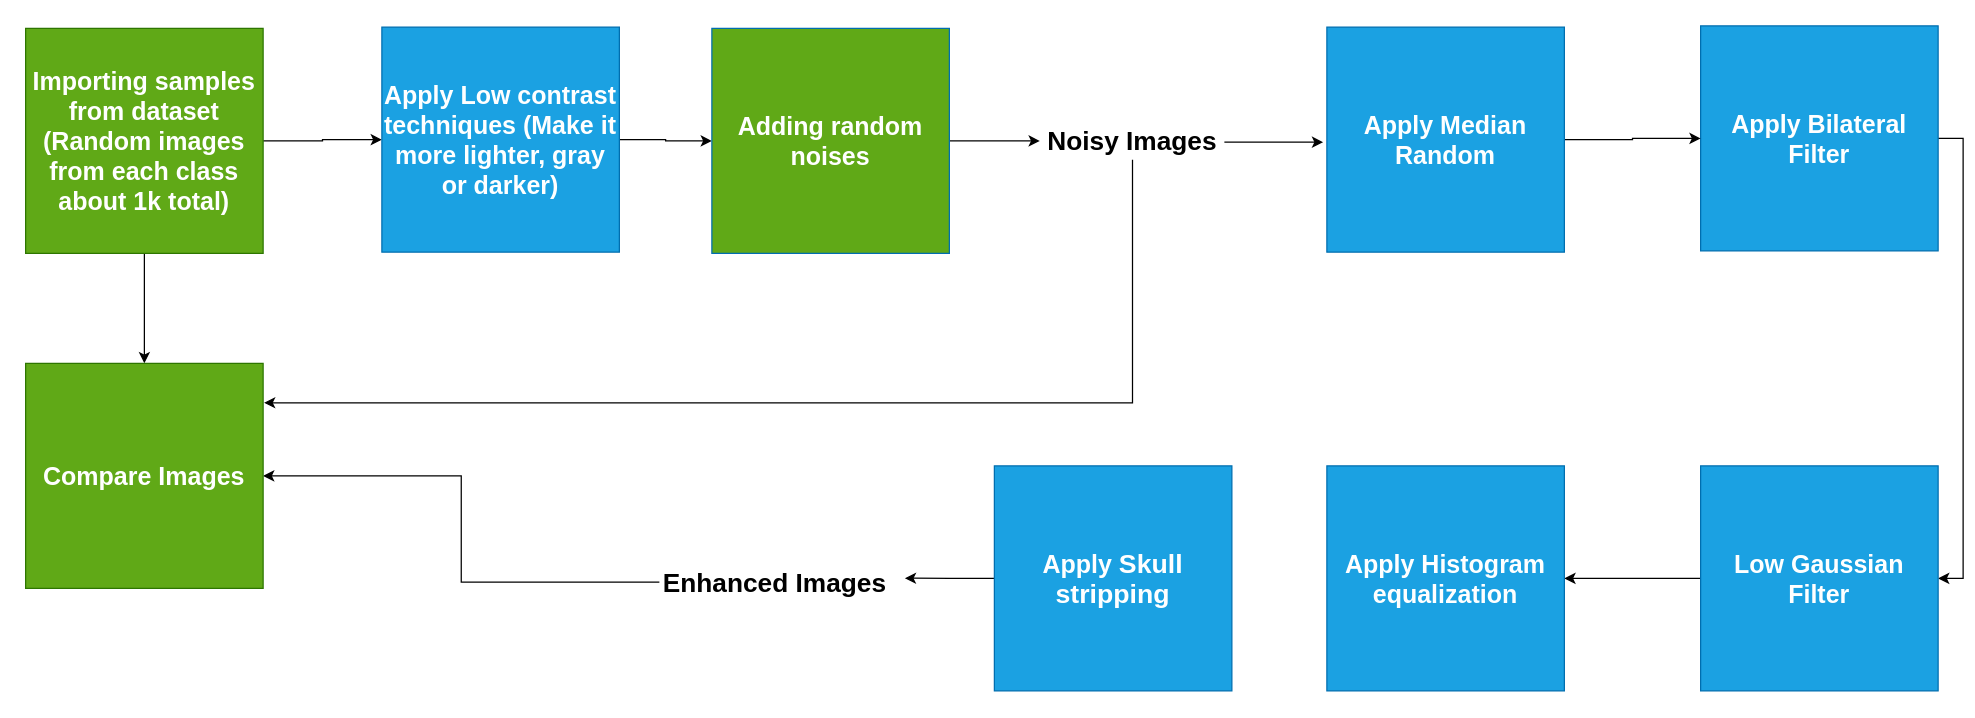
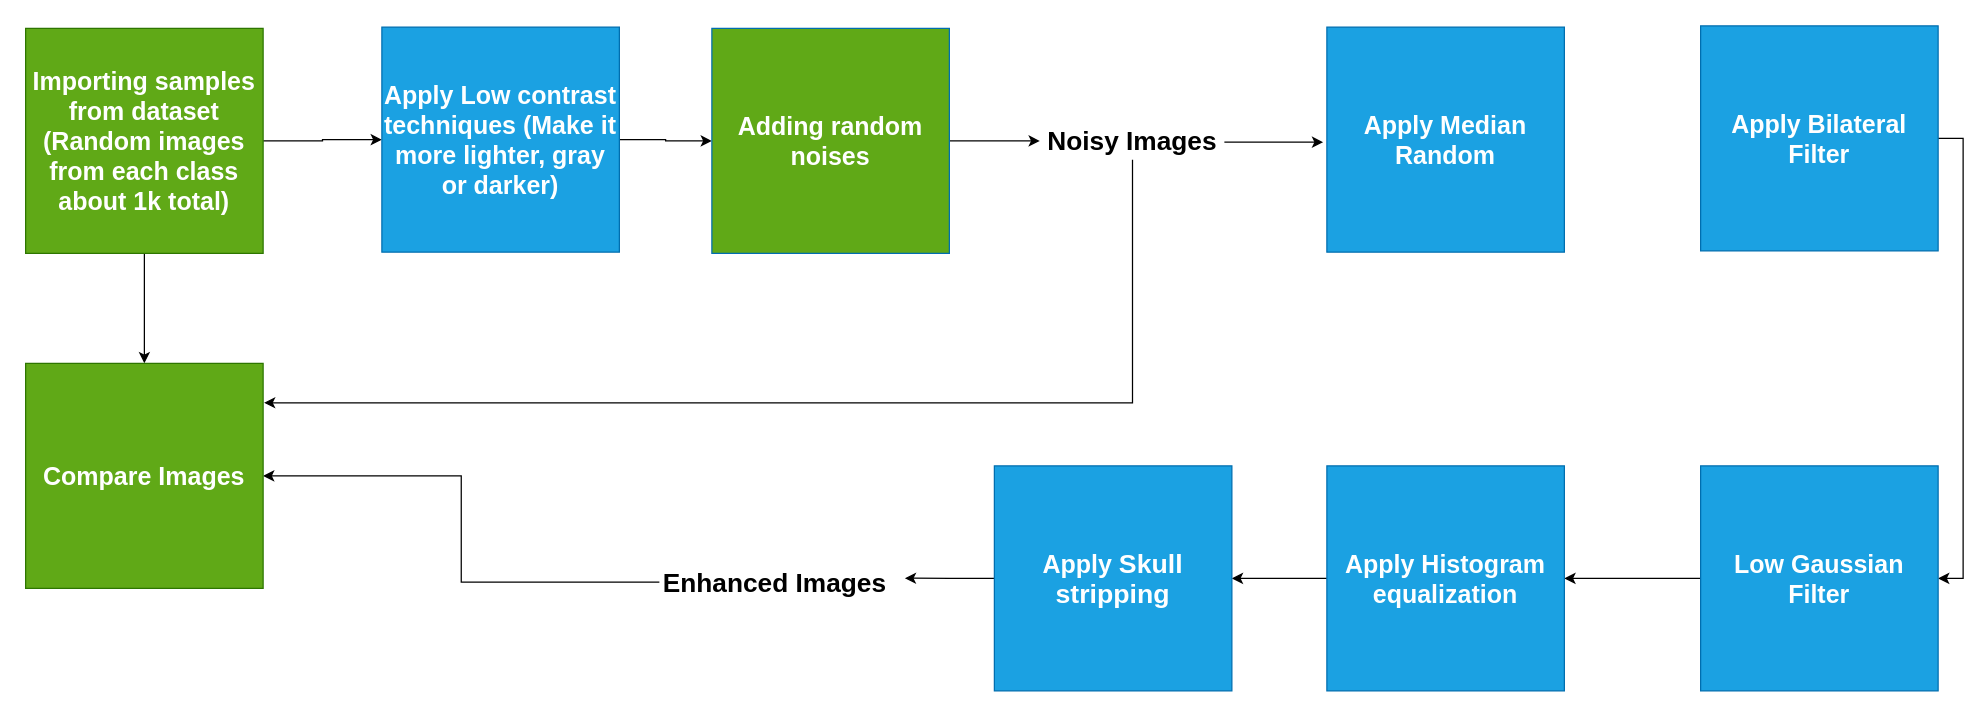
- <mxCell id="12" style="edgeStyle=orthogonalEdgeStyle;rounded=0;orthogonalLoop=1;jettySize=auto;html=1;exitX=1;exitY=0.5;exitDx=0;exitDy=0;entryX=0;entryY=0.5;entryDx=0;entryDy=0;" parent="1" source="13" target="11" edge="1"><mxGeometry relative="1" as="geometry" /></mxCell>
+ <mxCell id="17" style="edgeStyle=orthogonalEdgeStyle;rounded=0;orthogonalLoop=1;jettySize=auto;html=1;exitX=0;exitY=0.5;exitDx=0;exitDy=0;entryX=1;entryY=0.5;entryDx=0;entryDy=0;" parent="1" source="18" target="20" edge="1"><mxGeometry relative="1" as="geometry" /></mxCell>
